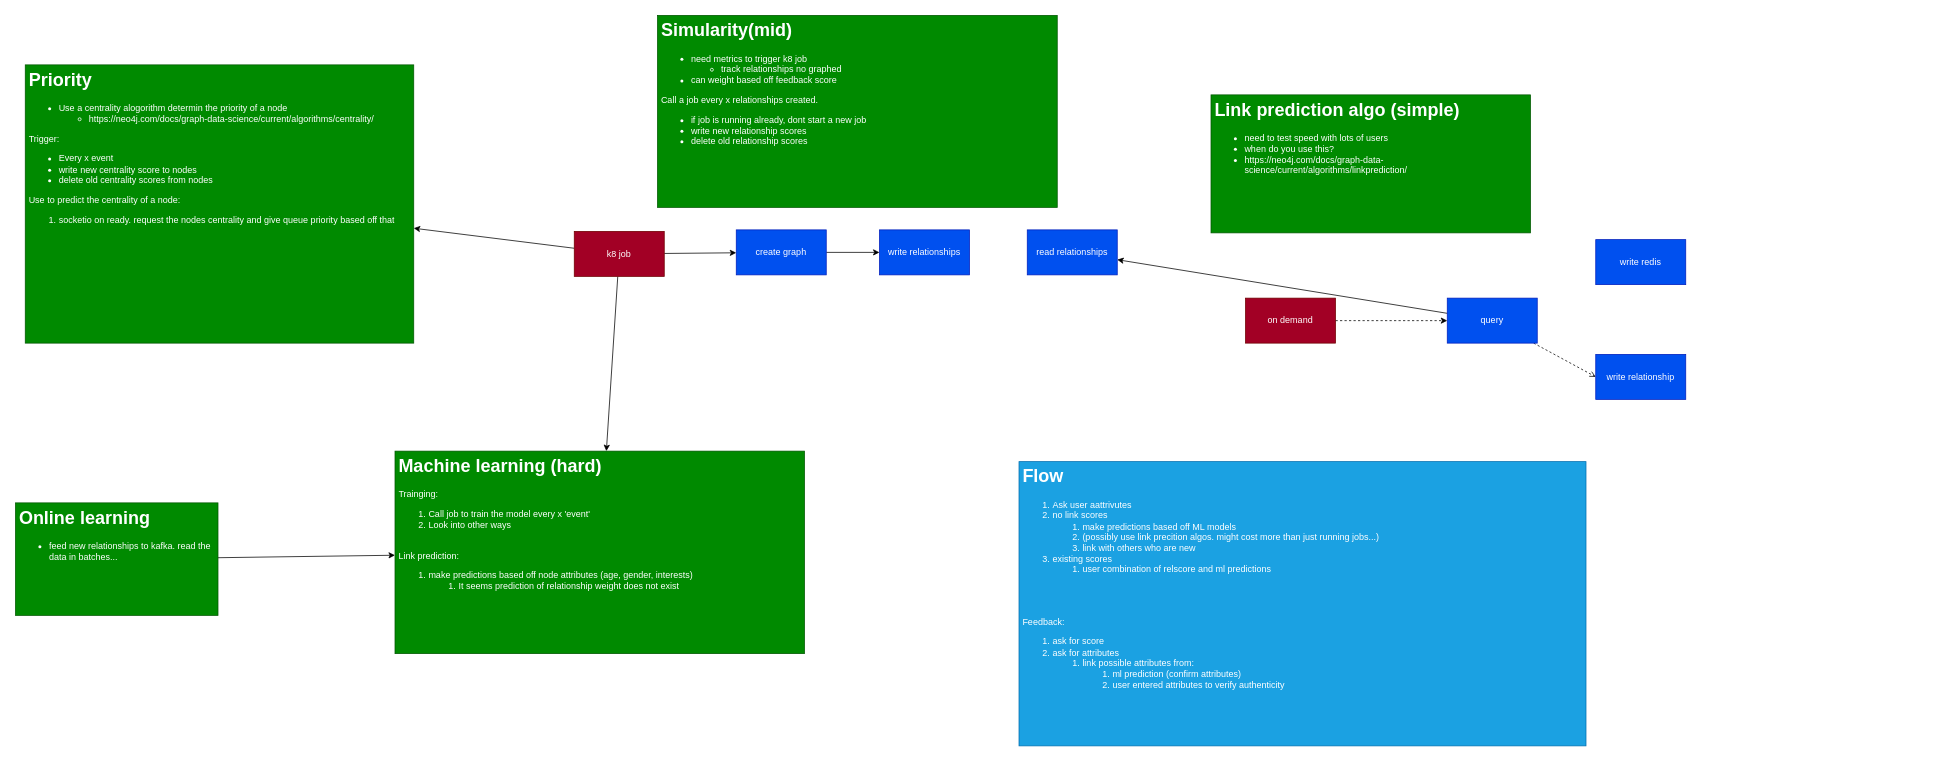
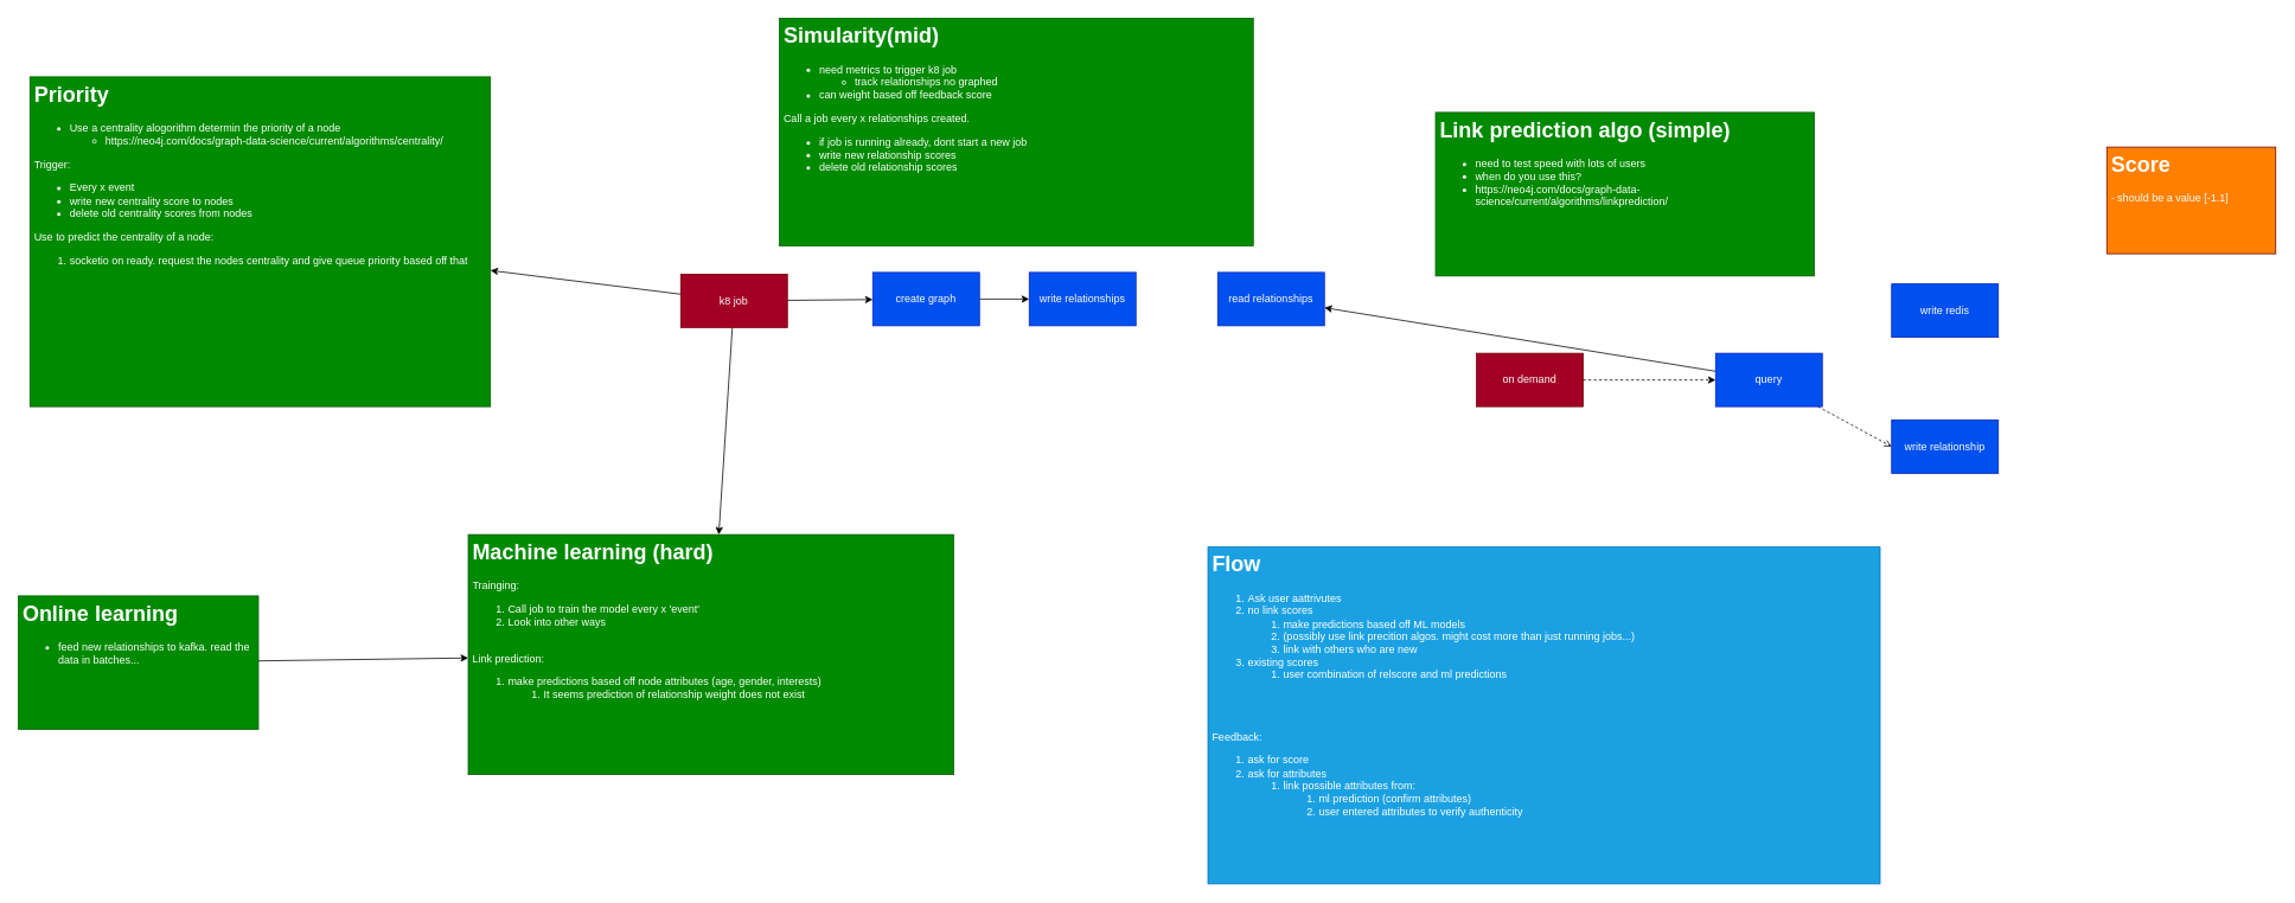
+ <mxCell id="24" value="&lt;h1&gt;Score&lt;/h1&gt;&lt;p&gt;- should be a value [-1.1]&lt;/p&gt;" style="text;html=1;strokeColor=#6F0000;fillColor=#FF8000;spacing=5;spacingTop=-20;whiteSpace=wrap;overflow=hidden;rounded=0;fontColor=#ffffff;" vertex="1" parent="1"><mxGeometry x="2369" y="165" width="190" height="120" as="geometry" /></mxCell>
- <mxCell id="4" value="write relationships" style="rounded=0;whiteSpace=wrap;html=1;fillColor=#0050ef;fontColor=#ffffff;strokeColor=#001DBC;" parent="1" vertex="1"><mxGeometry x="1172" y="306" width="120" height="60" as="geometry" /></mxCell>
+ <mxCell id="4" value="write relationships" style="rounded=0;whiteSpace=wrap;html=1;fillColor=#0050ef;fontColor=#ffffff;strokeColor=#001DBC;" parent="1" vertex="1"><mxGeometry x="1157" y="306" width="120" height="60" as="geometry" /></mxCell>
